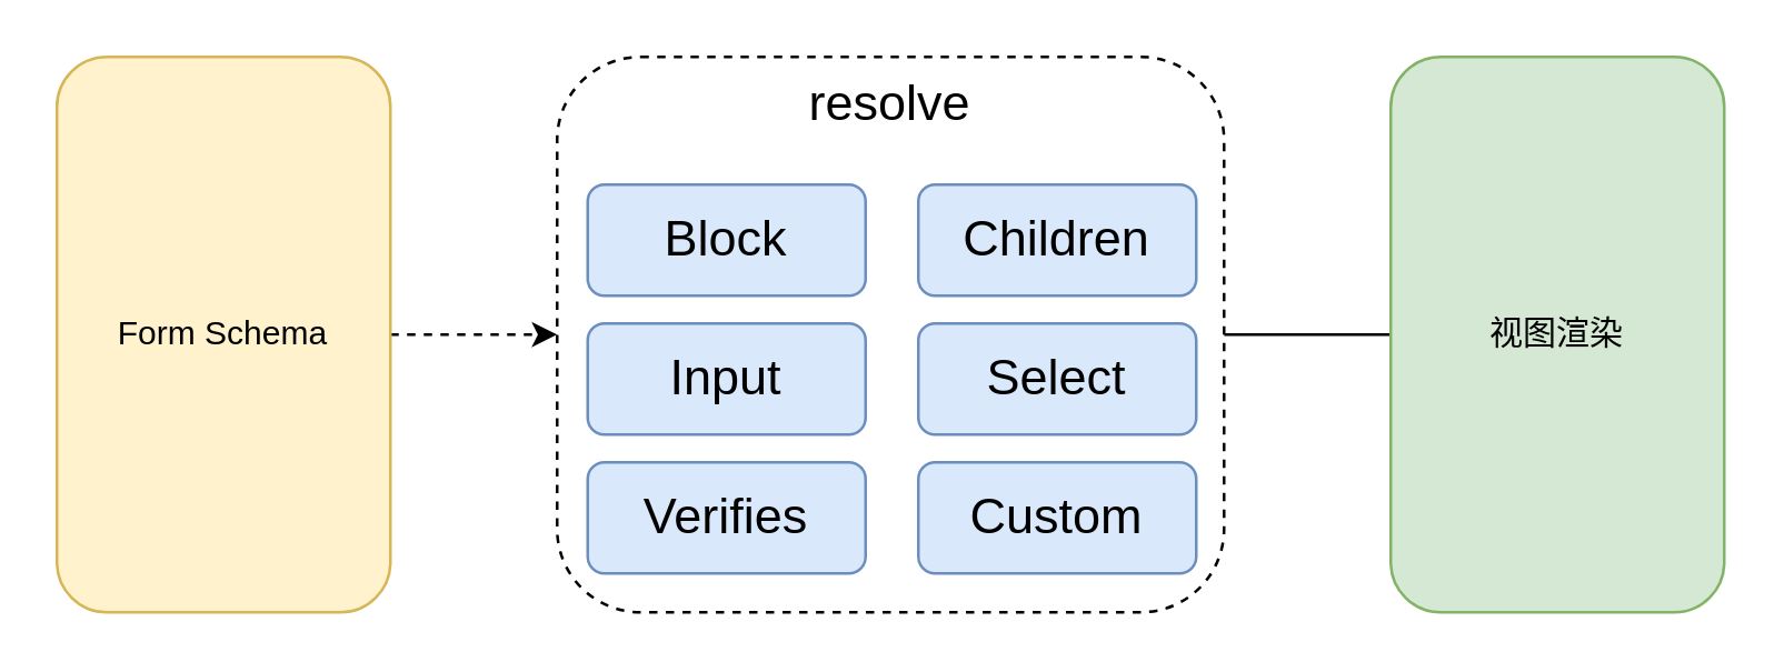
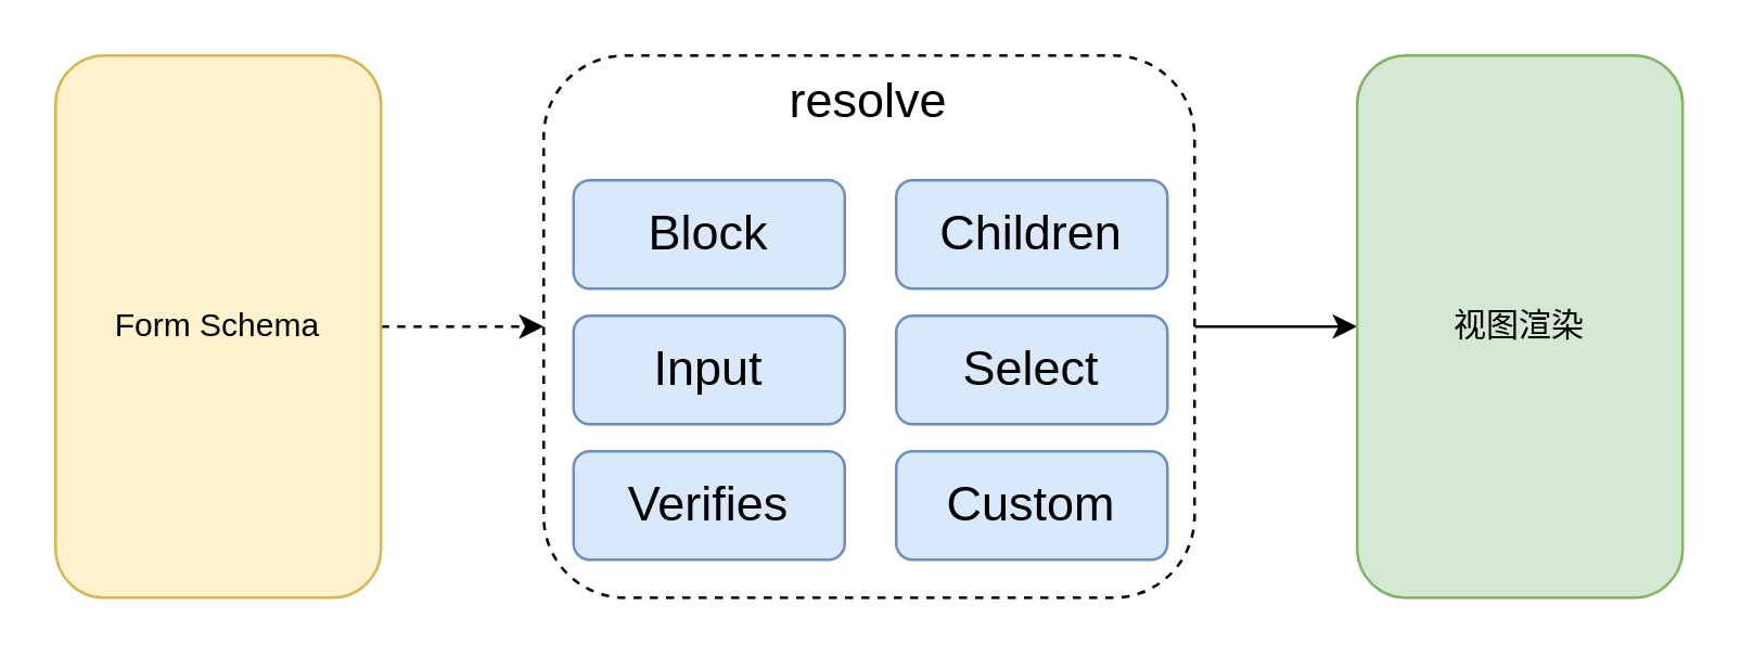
- <mxCell id="4" style="edgeStyle=orthogonalEdgeStyle;rounded=0;orthogonalLoop=1;jettySize=auto;html=1;entryX=0;entryY=0.5;entryDx=0;entryDy=0;fontSize=18;endArrow=none;" edge="1" parent="1" source="5" target="7"><mxGeometry relative="1" as="geometry" /></mxCell>
+ <mxCell id="4" style="edgeStyle=orthogonalEdgeStyle;rounded=0;orthogonalLoop=1;jettySize=auto;html=1;entryX=0;entryY=0.5;entryDx=0;entryDy=0;fontSize=18;" edge="1" parent="1" source="5" target="7"><mxGeometry relative="1" as="geometry" /></mxCell>
